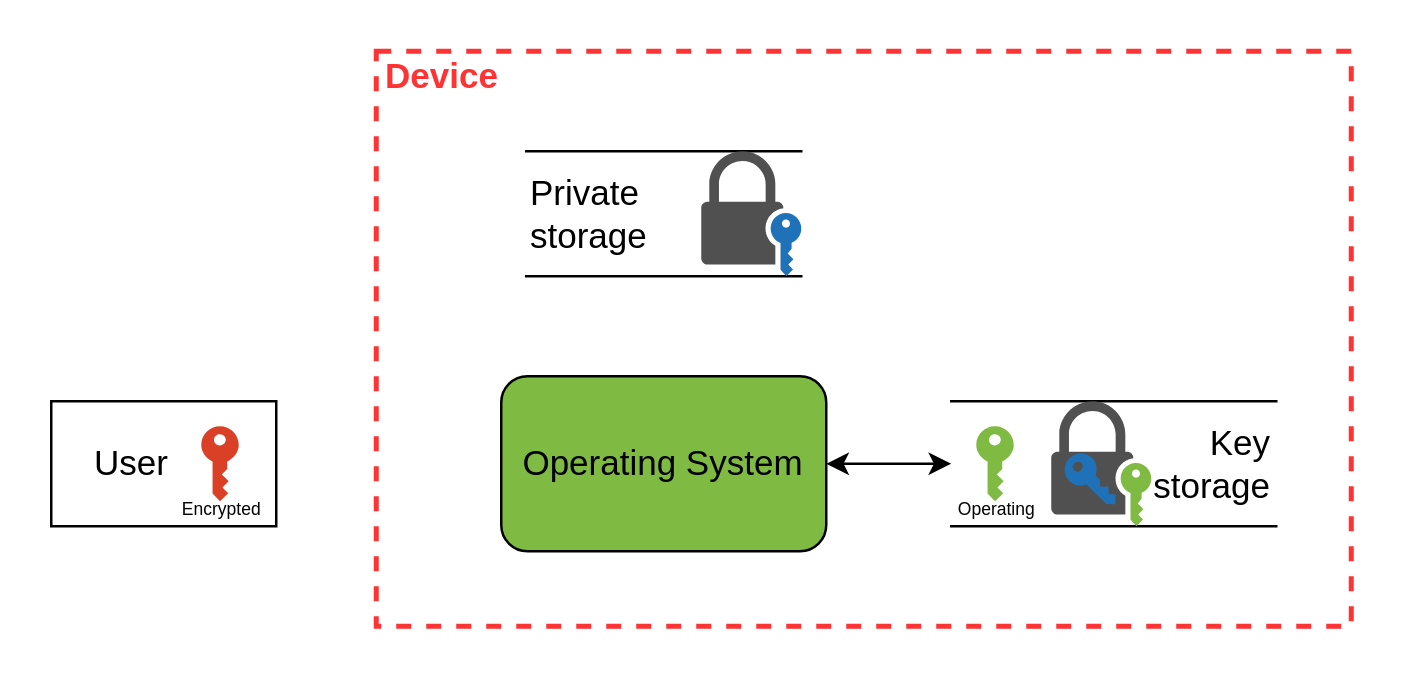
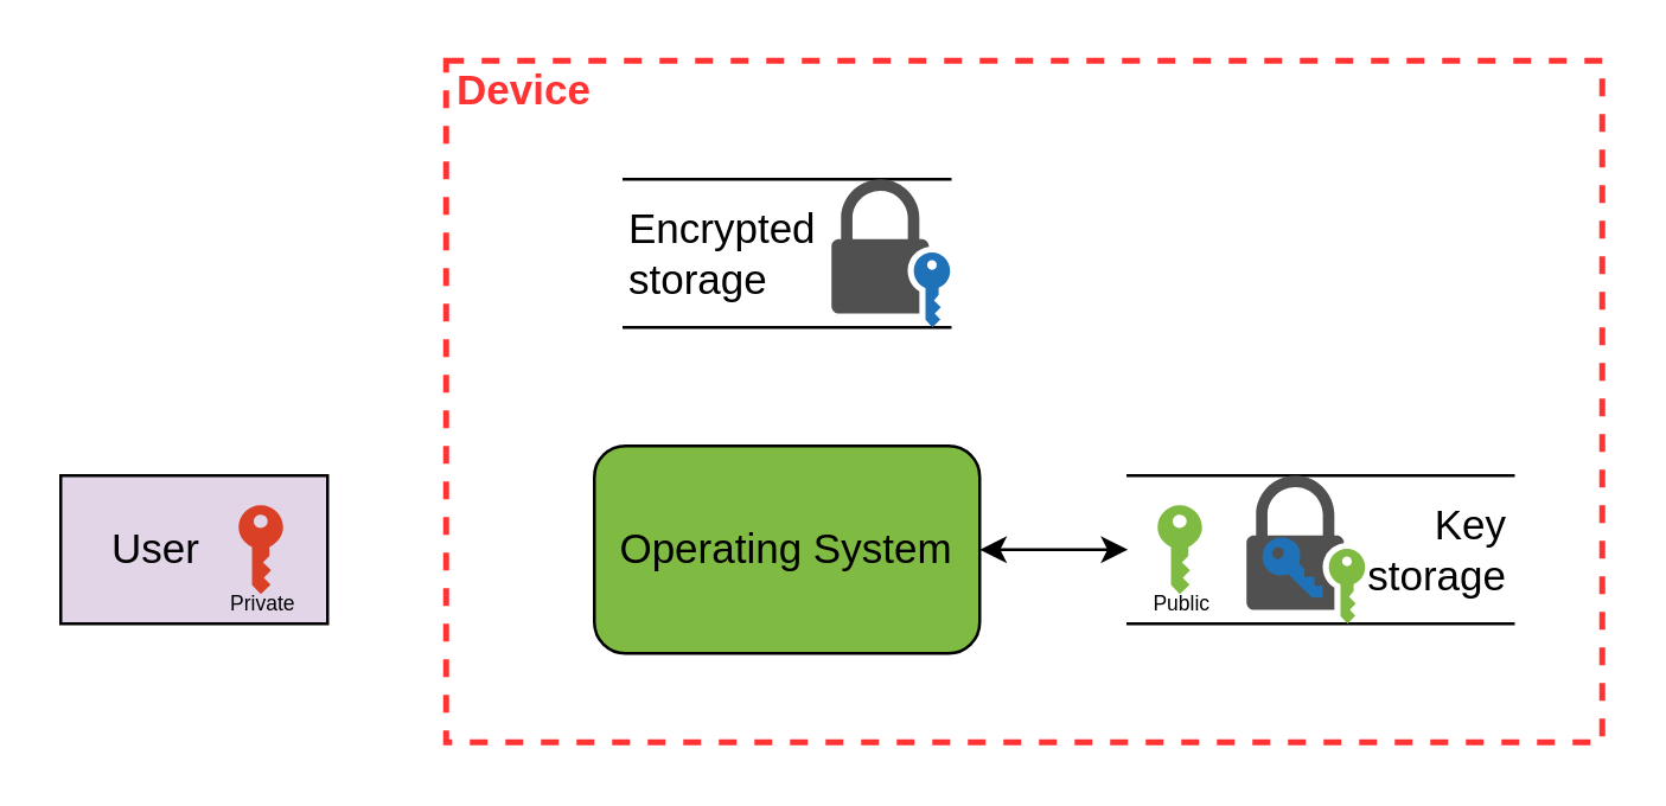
- <mxCell id="6" value="&lt;font style=&quot;font-size: 14px&quot;&gt;&lt;font style=&quot;font-size: 14px&quot;&gt;Private&lt;br&gt;&lt;/font&gt;storage&lt;/font&gt;" style="shape=partialRectangle;whiteSpace=wrap;html=1;left=0;right=0;fillColor=none;align=left;" parent="1" vertex="1"><mxGeometry x="210" y="60" width="110" height="50" as="geometry" /></mxCell>
+ <mxCell id="6" value="&lt;font style=&quot;font-size: 14px&quot;&gt;&lt;font style=&quot;font-size: 14px&quot;&gt;Encrypted&lt;br&gt;&lt;/font&gt;storage&lt;/font&gt;" style="shape=partialRectangle;whiteSpace=wrap;html=1;left=0;right=0;fillColor=none;align=left;" parent="1" vertex="1"><mxGeometry x="210" y="60" width="110" height="50" as="geometry" /></mxCell>
- <mxCell id="4" value="&lt;font style=&quot;font-size: 14px&quot;&gt;&amp;nbsp; &amp;nbsp; User&lt;/font&gt;" style="rounded=0;whiteSpace=wrap;html=1;align=left;" parent="1" vertex="1"><mxGeometry x="20" y="160" width="90" height="50" as="geometry" /></mxCell>
+ <mxCell id="4" value="&lt;font style=&quot;font-size: 14px&quot;&gt;&amp;nbsp; &amp;nbsp; User&lt;/font&gt;" style="rounded=0;whiteSpace=wrap;html=1;align=left;fillColor=#e1d5e7;" parent="1" vertex="1"><mxGeometry x="20" y="160" width="90" height="50" as="geometry" /></mxCell>
- <mxCell id="7" value="&lt;font style=&quot;font-size: 7px&quot;&gt;Encrypted&lt;/font&gt;" style="pointerEvents=1;shadow=0;dashed=0;html=1;strokeColor=none;labelPosition=center;verticalLabelPosition=bottom;verticalAlign=top;outlineConnect=0;align=center;shape=mxgraph.office.security.key_permissions;fillColor=#DA4026;spacing=0;spacingTop=-10;" parent="1" vertex="1"><mxGeometry x="80" y="170" width="15" height="30" as="geometry" /></mxCell>
+ <mxCell id="7" value="&lt;font style=&quot;font-size: 7px&quot;&gt;Private&lt;/font&gt;" style="pointerEvents=1;shadow=0;dashed=0;html=1;strokeColor=none;labelPosition=center;verticalLabelPosition=bottom;verticalAlign=top;outlineConnect=0;align=center;shape=mxgraph.office.security.key_permissions;fillColor=#DA4026;spacing=0;spacingTop=-10;" parent="1" vertex="1"><mxGeometry x="80" y="170" width="15" height="30" as="geometry" /></mxCell>
- <mxCell id="8" value="&lt;font style=&quot;font-size: 7px&quot;&gt;Operating&lt;/font&gt;" style="pointerEvents=1;shadow=0;dashed=0;html=1;strokeColor=none;labelPosition=center;verticalLabelPosition=bottom;verticalAlign=top;outlineConnect=0;align=center;shape=mxgraph.office.security.key_permissions;fillColor=#7FBA42;horizontal=1;spacing=0;spacingTop=-10;" parent="1" vertex="1"><mxGeometry x="390" y="170" width="15" height="30" as="geometry" /></mxCell>
+ <mxCell id="8" value="&lt;font style=&quot;font-size: 7px&quot;&gt;Public&lt;/font&gt;" style="pointerEvents=1;shadow=0;dashed=0;html=1;strokeColor=none;labelPosition=center;verticalLabelPosition=bottom;verticalAlign=top;outlineConnect=0;align=center;shape=mxgraph.office.security.key_permissions;fillColor=#7FBA42;horizontal=1;spacing=0;spacingTop=-10;" parent="1" vertex="1"><mxGeometry x="390" y="170" width="15" height="30" as="geometry" /></mxCell>
